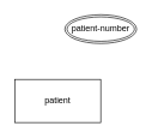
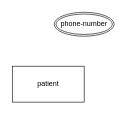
- <mxCell id="3" value="patient-number" style="ellipse;shape=doubleEllipse;margin=3;whiteSpace=wrap;html=1;align=center;" vertex="1" parent="1"><mxGeometry x="90" y="20" width="100" height="40" as="geometry" /></mxCell>
+ <mxCell id="3" value="phone-number" style="ellipse;shape=doubleEllipse;margin=3;whiteSpace=wrap;html=1;align=center;" vertex="1" parent="1"><mxGeometry x="90" y="20" width="100" height="40" as="geometry" /></mxCell>
